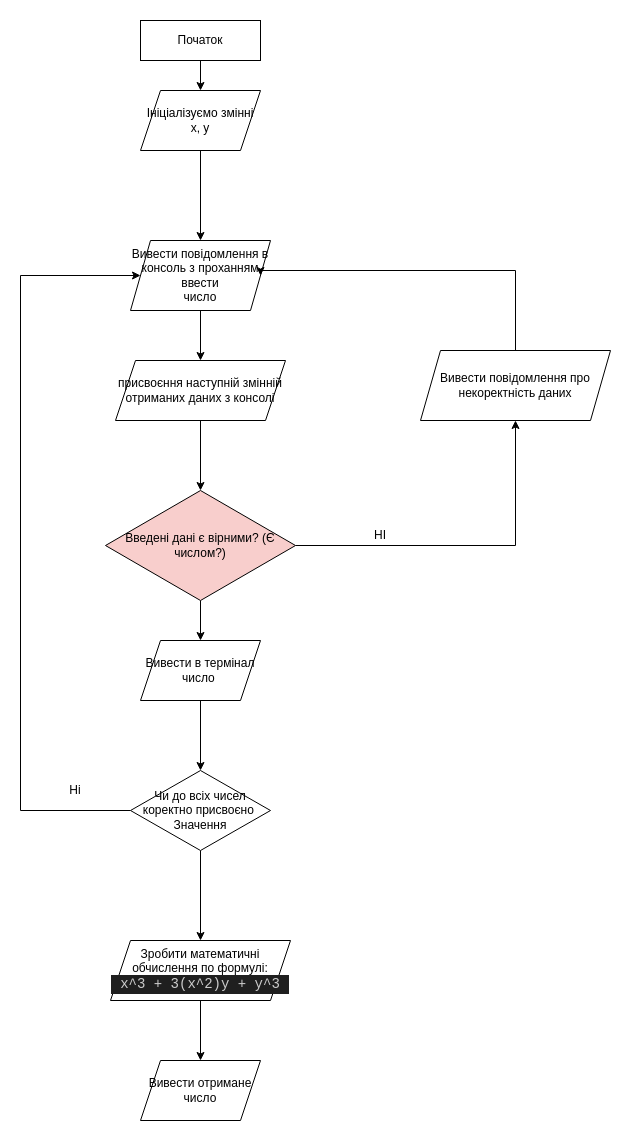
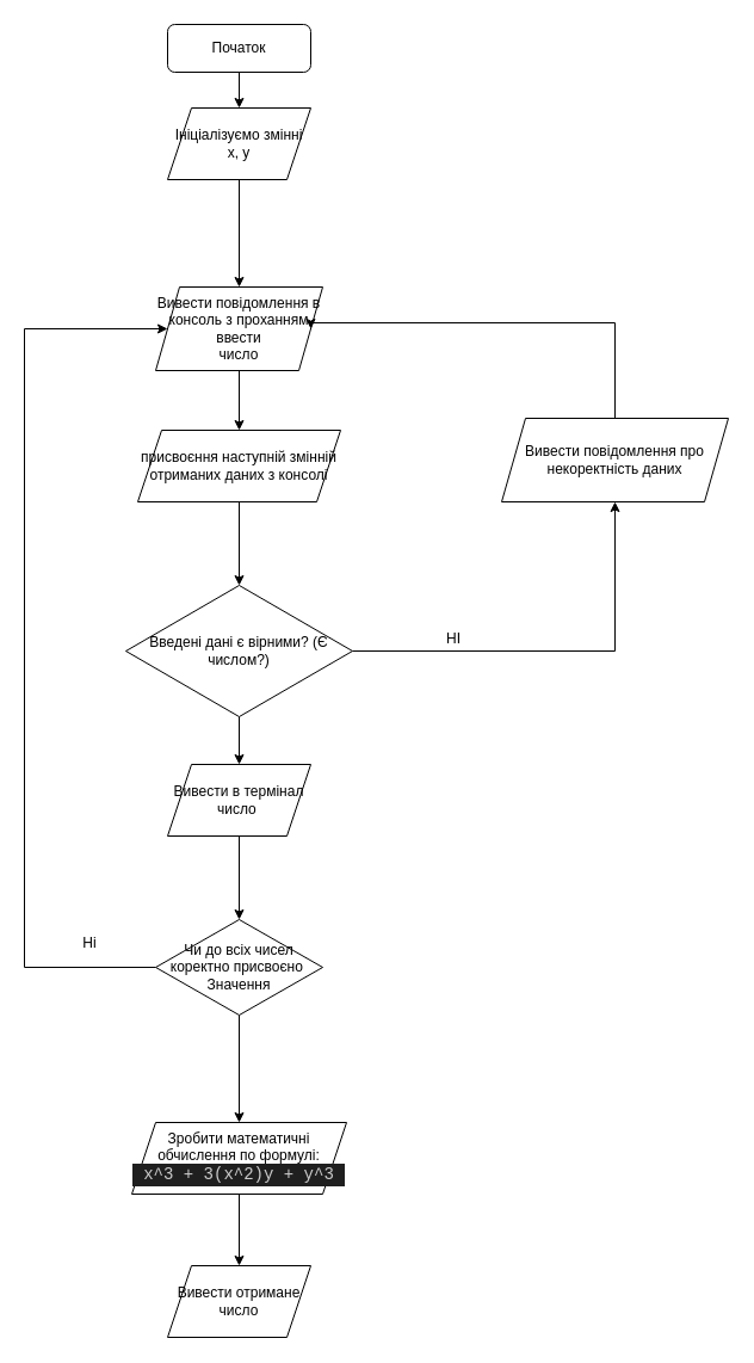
- <mxCell id="3" value="Початок&lt;br&gt;" style="whiteSpace=wrap;html=1;rounded=0;" vertex="1" parent="1"><mxGeometry x="140" y="20" width="120" height="40" as="geometry" /></mxCell>
+ <mxCell id="3" value="Початок&lt;br&gt;" style="rounded=1;whiteSpace=wrap;html=1;" vertex="1" parent="1"><mxGeometry x="140" y="20" width="120" height="40" as="geometry" /></mxCell>
- <mxCell id="10" value="Введені дані є вірними? (Є числом?)" style="rhombus;whiteSpace=wrap;html=1;fillColor=#f8cecc;" vertex="1" parent="1"><mxGeometry x="105" y="490" width="190" height="110" as="geometry" /></mxCell>
+ <mxCell id="10" value="Введені дані є вірними? (Є числом?)" style="rhombus;whiteSpace=wrap;html=1;" vertex="1" parent="1"><mxGeometry x="105" y="490" width="190" height="110" as="geometry" /></mxCell>
